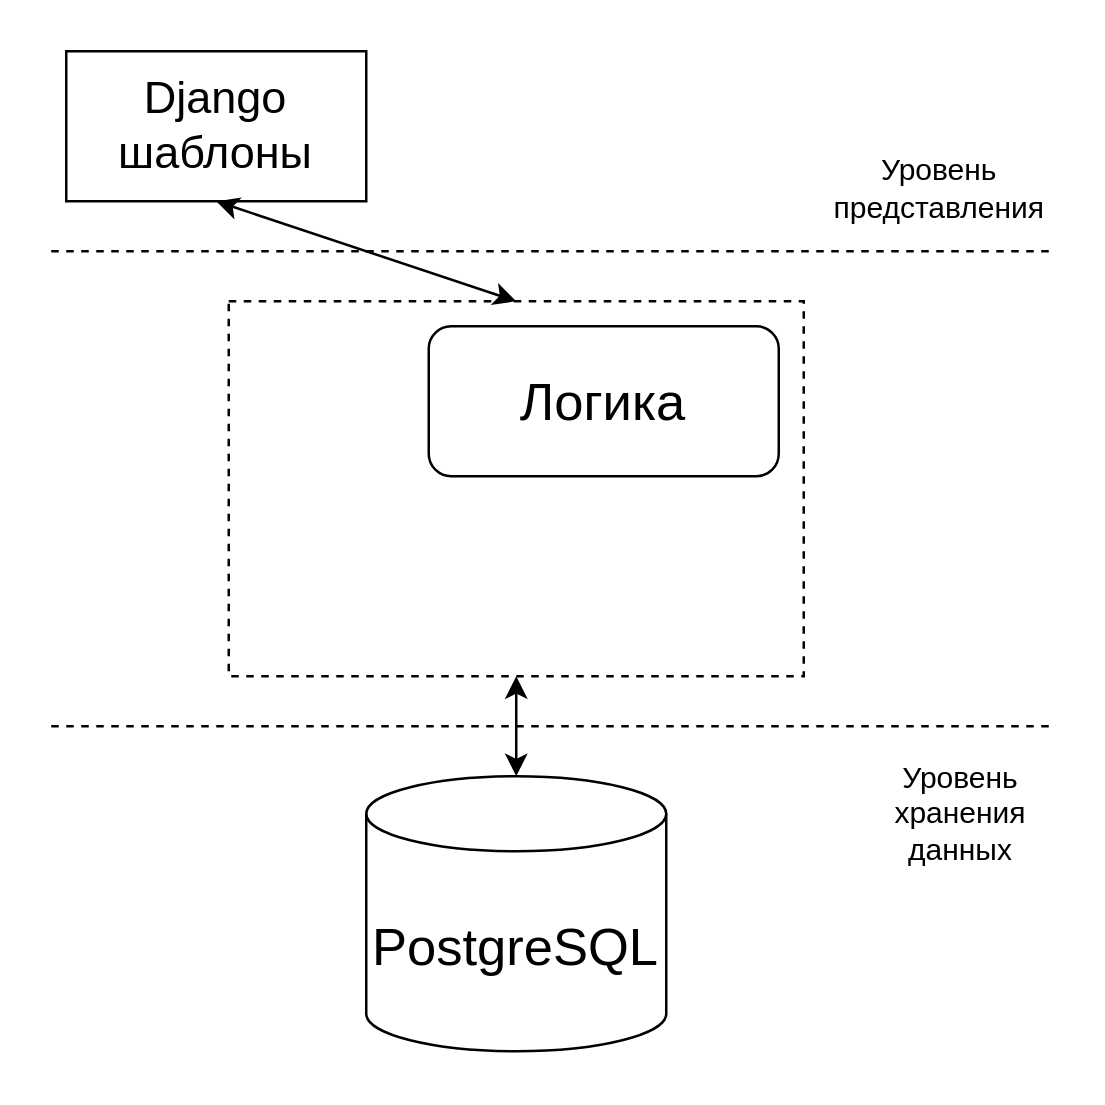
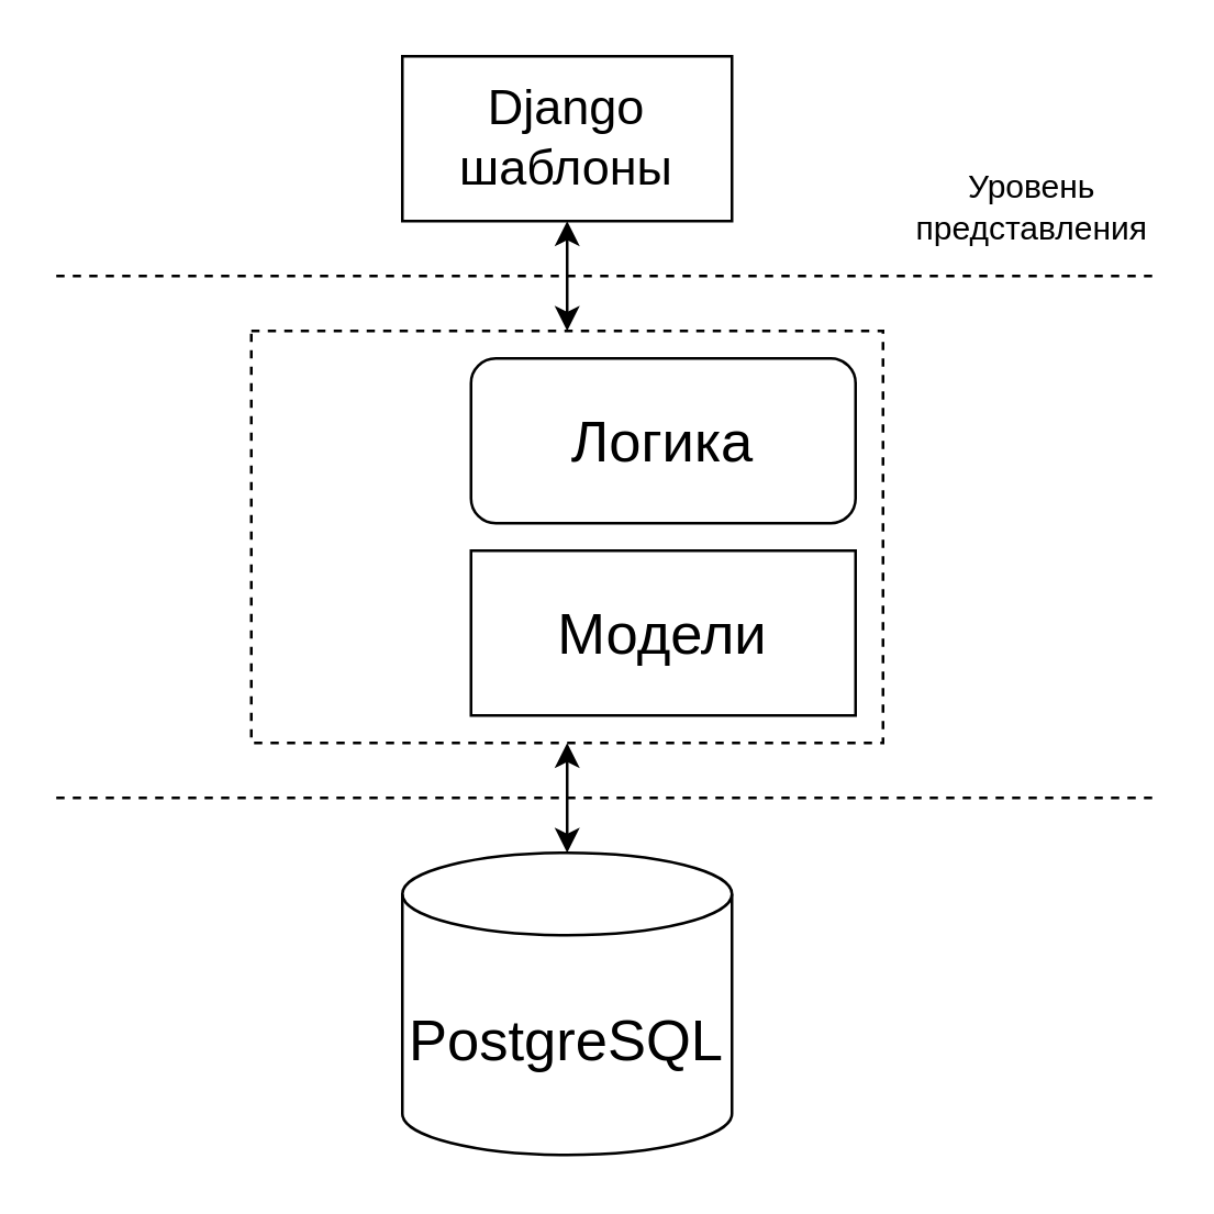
- <mxCell id="7" value="Django&lt;br&gt;шаблоны" style="rounded=0;whiteSpace=wrap;html=1;fontSize=18;" vertex="1" parent="1"><mxGeometry x="26" y="20" width="120" height="60" as="geometry" /></mxCell>
+ <mxCell id="7" value="Django&lt;br&gt;шаблоны" style="rounded=0;whiteSpace=wrap;html=1;fontSize=18;" vertex="1" parent="1"><mxGeometry x="146" y="20" width="120" height="60" as="geometry" /></mxCell>
+ <mxCell id="6" value="Модели" style="rounded=0;whiteSpace=wrap;html=1;fontSize=21;" vertex="1" parent="1"><mxGeometry x="171" y="200" width="140" height="60" as="geometry" /></mxCell>
- <mxCell id="12" value="Уровень хранения данных" style="text;html=1;strokeColor=none;fillColor=none;align=center;verticalAlign=middle;whiteSpace=wrap;rounded=0;fontSize=12;" vertex="1" parent="1"><mxGeometry x="354" y="310" width="60" height="30" as="geometry" /></mxCell>
